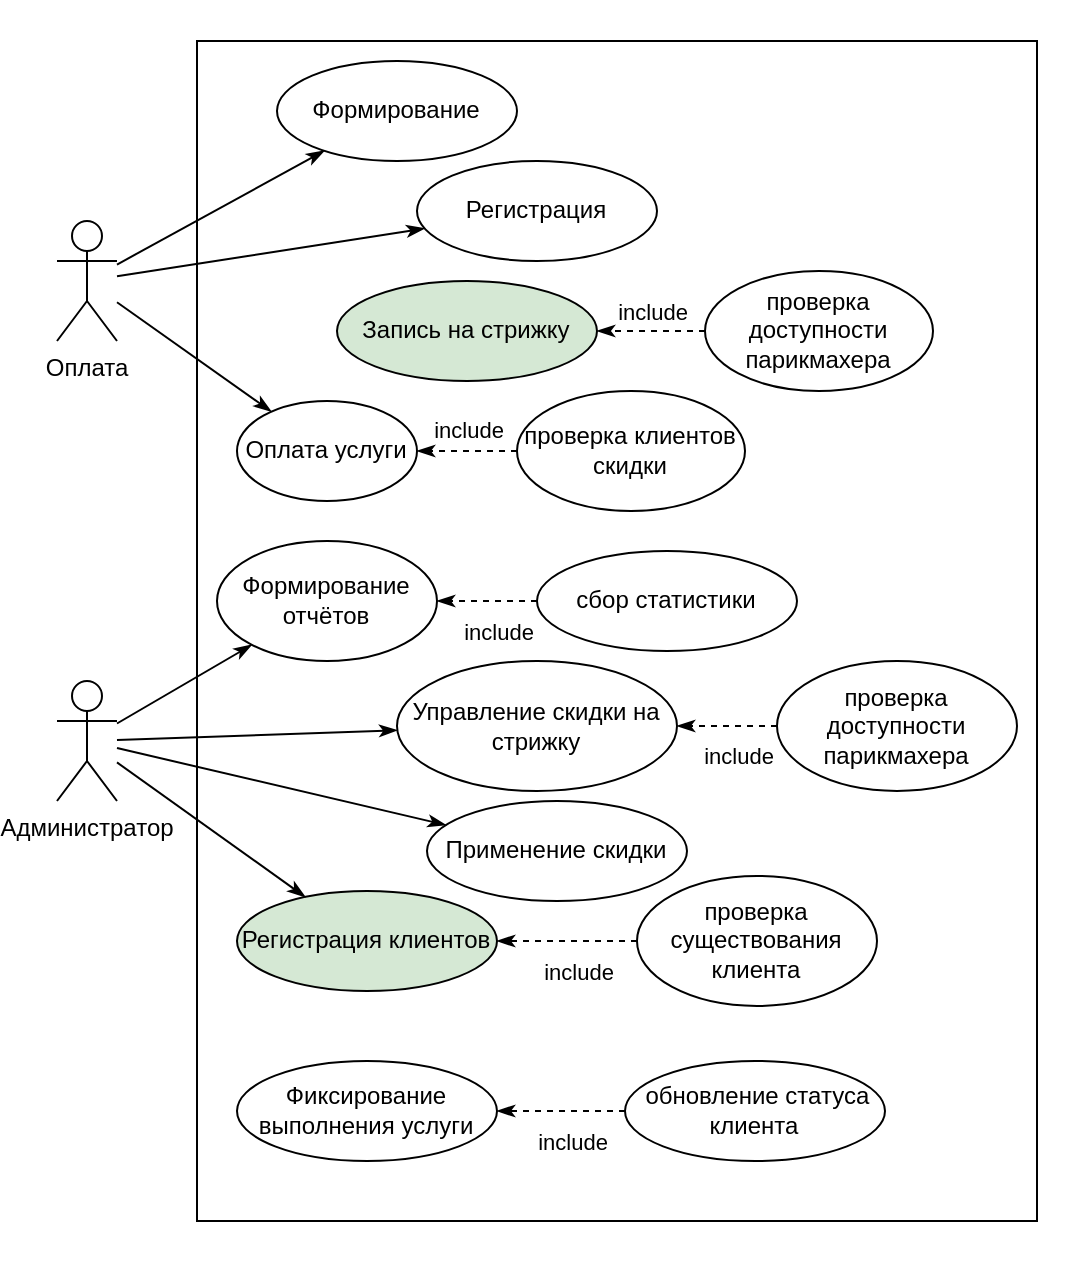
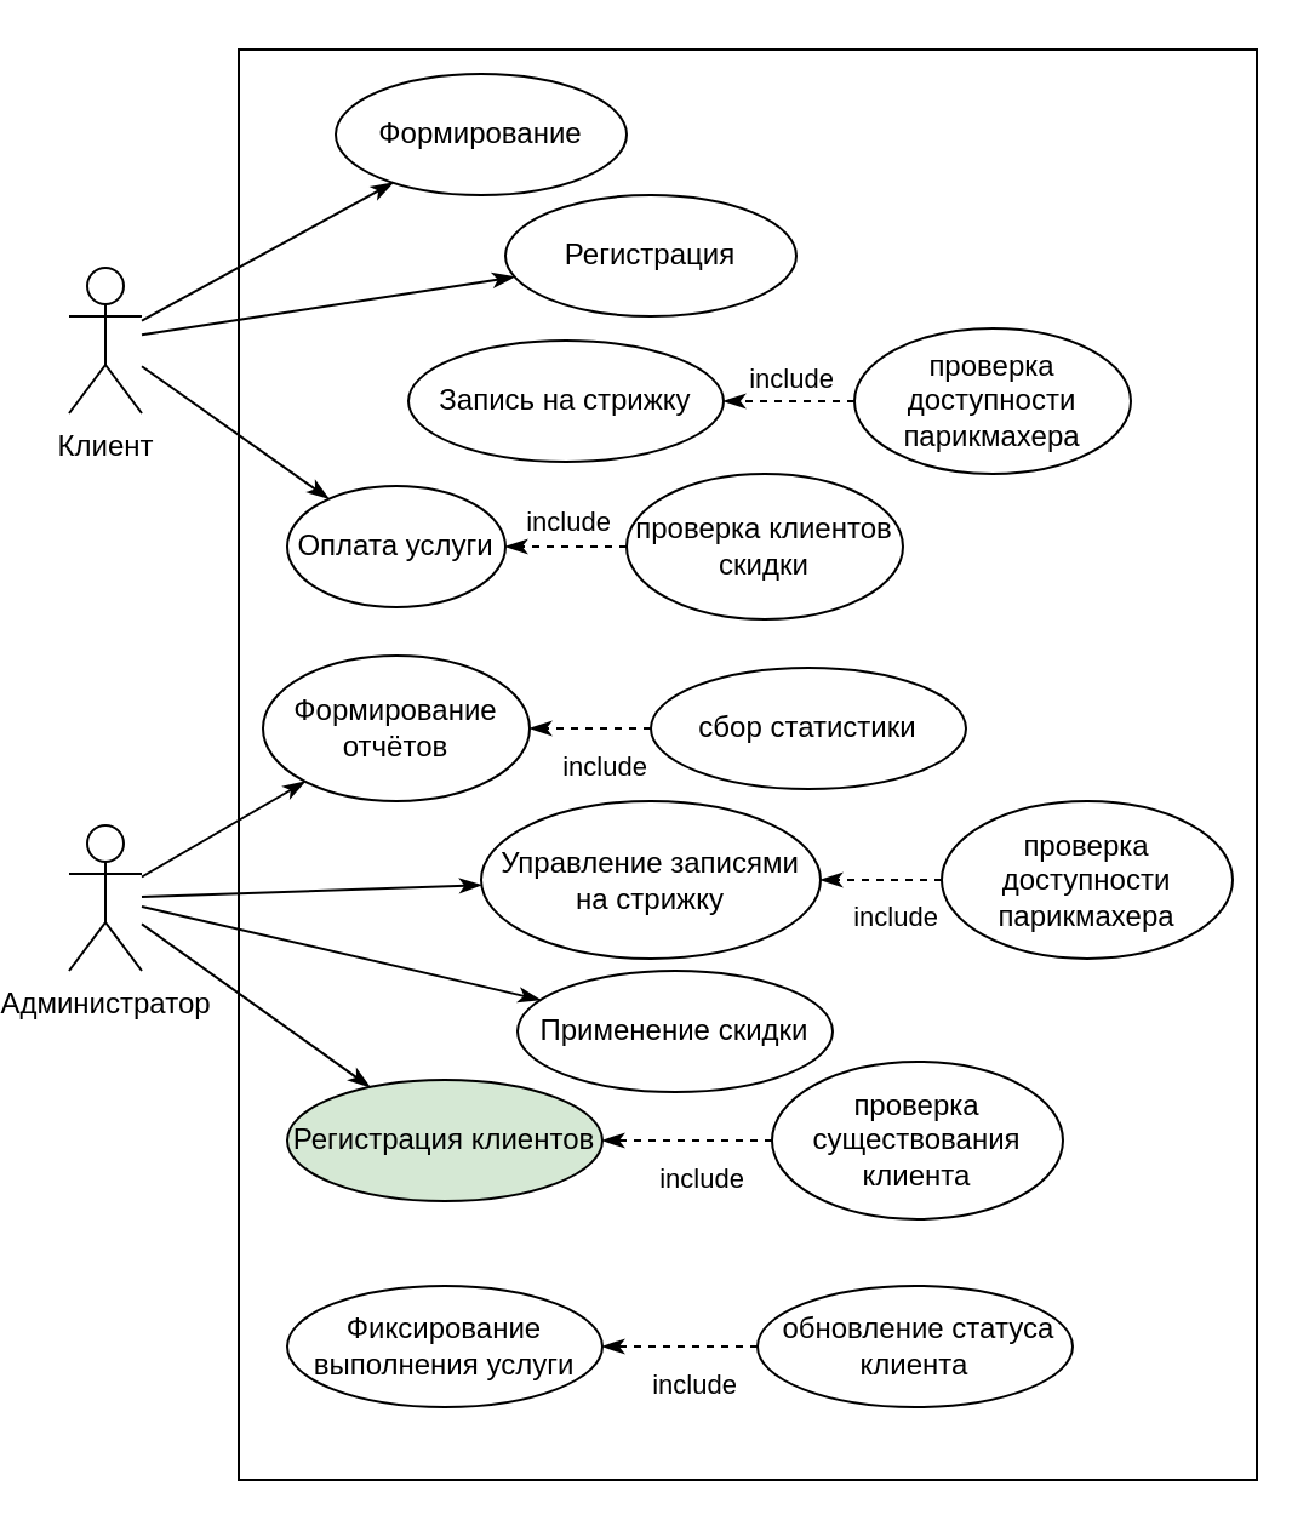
- <mxCell id="6" value="&lt;p data-pm-slice=&quot;1 1 [&amp;quot;ordered_list&amp;quot;,{&amp;quot;spread&amp;quot;:false,&amp;quot;startingNumber&amp;quot;:1,&amp;quot;start&amp;quot;:150,&amp;quot;end&amp;quot;:277},&amp;quot;regular_list_item&amp;quot;,{&amp;quot;start&amp;quot;:173,&amp;quot;end&amp;quot;:193}]&quot;&gt;Запись на стрижку&lt;/p&gt;" style="ellipse;whiteSpace=wrap;html=1;fillColor=#d5e8d4;" parent="1" vertex="1"><mxGeometry x="160" y="140" width="130" height="50" as="geometry" /></mxCell>
+ <mxCell id="6" value="&lt;p data-pm-slice=&quot;1 1 [&amp;quot;ordered_list&amp;quot;,{&amp;quot;spread&amp;quot;:false,&amp;quot;startingNumber&amp;quot;:1,&amp;quot;start&amp;quot;:150,&amp;quot;end&amp;quot;:277},&amp;quot;regular_list_item&amp;quot;,{&amp;quot;start&amp;quot;:173,&amp;quot;end&amp;quot;:193}]&quot;&gt;Запись на стрижку&lt;/p&gt;" style="ellipse;whiteSpace=wrap;html=1;" parent="1" vertex="1"><mxGeometry x="160" y="140" width="130" height="50" as="geometry" /></mxCell>
- <mxCell id="3" value="Оплата" style="shape=umlActor;verticalLabelPosition=bottom;verticalAlign=top;html=1;outlineConnect=0;" parent="1" vertex="1"><mxGeometry x="20" y="110" width="30" height="60" as="geometry" /></mxCell>
+ <mxCell id="3" value="Клиент" style="shape=umlActor;verticalLabelPosition=bottom;verticalAlign=top;html=1;outlineConnect=0;" parent="1" vertex="1"><mxGeometry x="20" y="110" width="30" height="60" as="geometry" /></mxCell>
- <mxCell id="8" value="&lt;p data-pm-slice=&quot;1 1 [&amp;quot;list&amp;quot;,{&amp;quot;spread&amp;quot;:true,&amp;quot;start&amp;quot;:88,&amp;quot;end&amp;quot;:600},&amp;quot;regular_list_item&amp;quot;,{&amp;quot;start&amp;quot;:256,&amp;quot;end&amp;quot;:490},&amp;quot;list&amp;quot;,{&amp;quot;spread&amp;quot;:false,&amp;quot;start&amp;quot;:278,&amp;quot;end&amp;quot;:490},&amp;quot;regular_list_item&amp;quot;,{&amp;quot;start&amp;quot;:346,&amp;quot;end&amp;quot;:421}]&quot;&gt;Управление скидки на стрижку&lt;/p&gt;" style="ellipse;whiteSpace=wrap;html=1;" parent="1" vertex="1"><mxGeometry x="190" y="330" width="140" height="65" as="geometry" /></mxCell>
+ <mxCell id="8" value="&lt;p data-pm-slice=&quot;1 1 [&amp;quot;list&amp;quot;,{&amp;quot;spread&amp;quot;:true,&amp;quot;start&amp;quot;:88,&amp;quot;end&amp;quot;:600},&amp;quot;regular_list_item&amp;quot;,{&amp;quot;start&amp;quot;:256,&amp;quot;end&amp;quot;:490},&amp;quot;list&amp;quot;,{&amp;quot;spread&amp;quot;:false,&amp;quot;start&amp;quot;:278,&amp;quot;end&amp;quot;:490},&amp;quot;regular_list_item&amp;quot;,{&amp;quot;start&amp;quot;:346,&amp;quot;end&amp;quot;:421}]&quot;&gt;Управление записями на стрижку&lt;/p&gt;" style="ellipse;whiteSpace=wrap;html=1;" parent="1" vertex="1"><mxGeometry x="190" y="330" width="140" height="65" as="geometry" /></mxCell>
